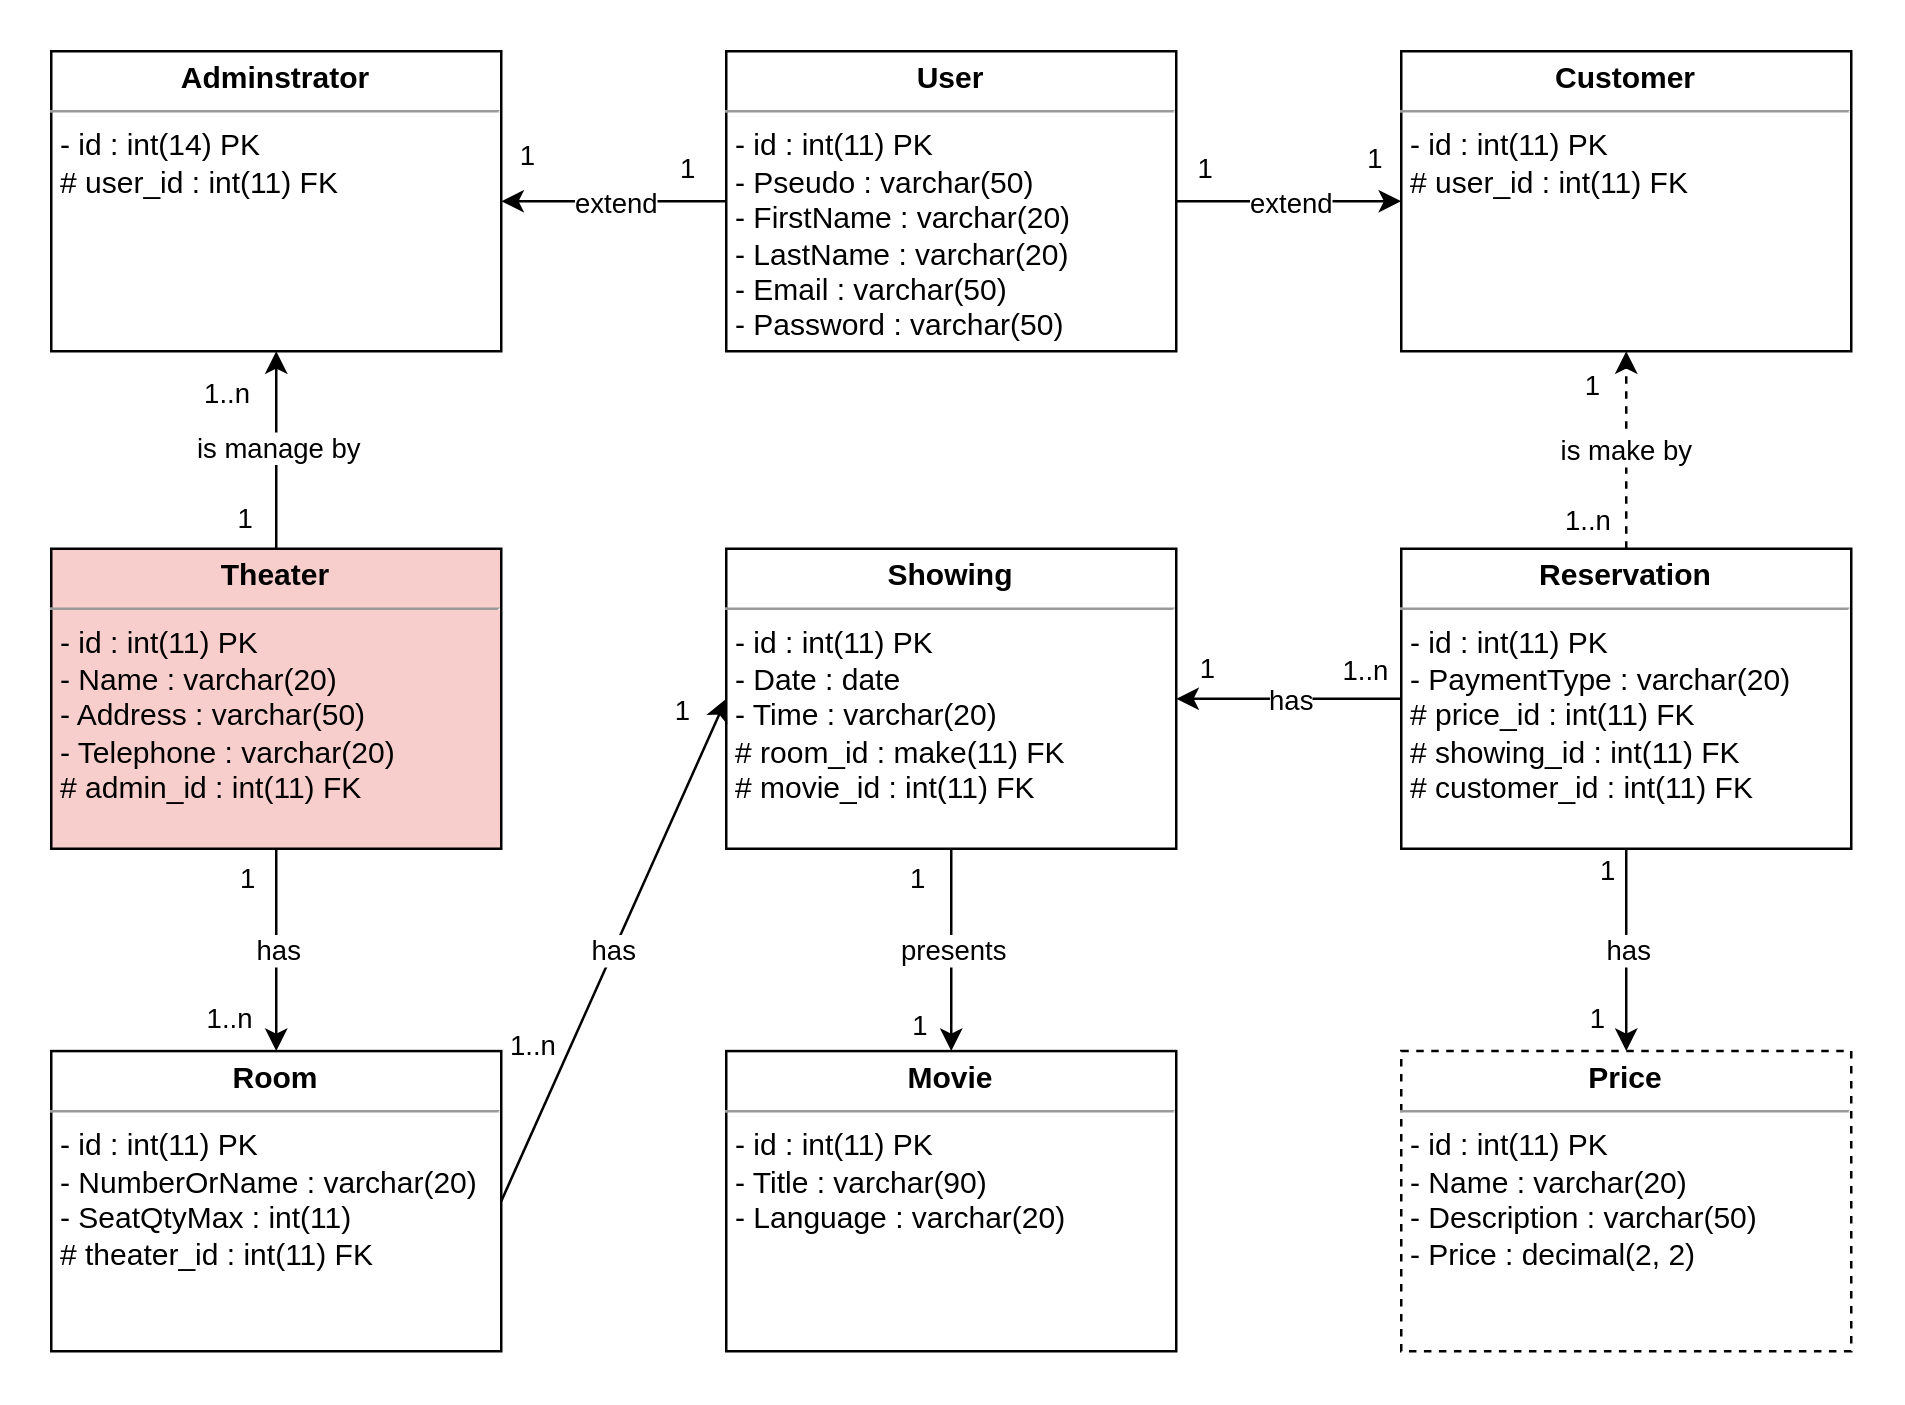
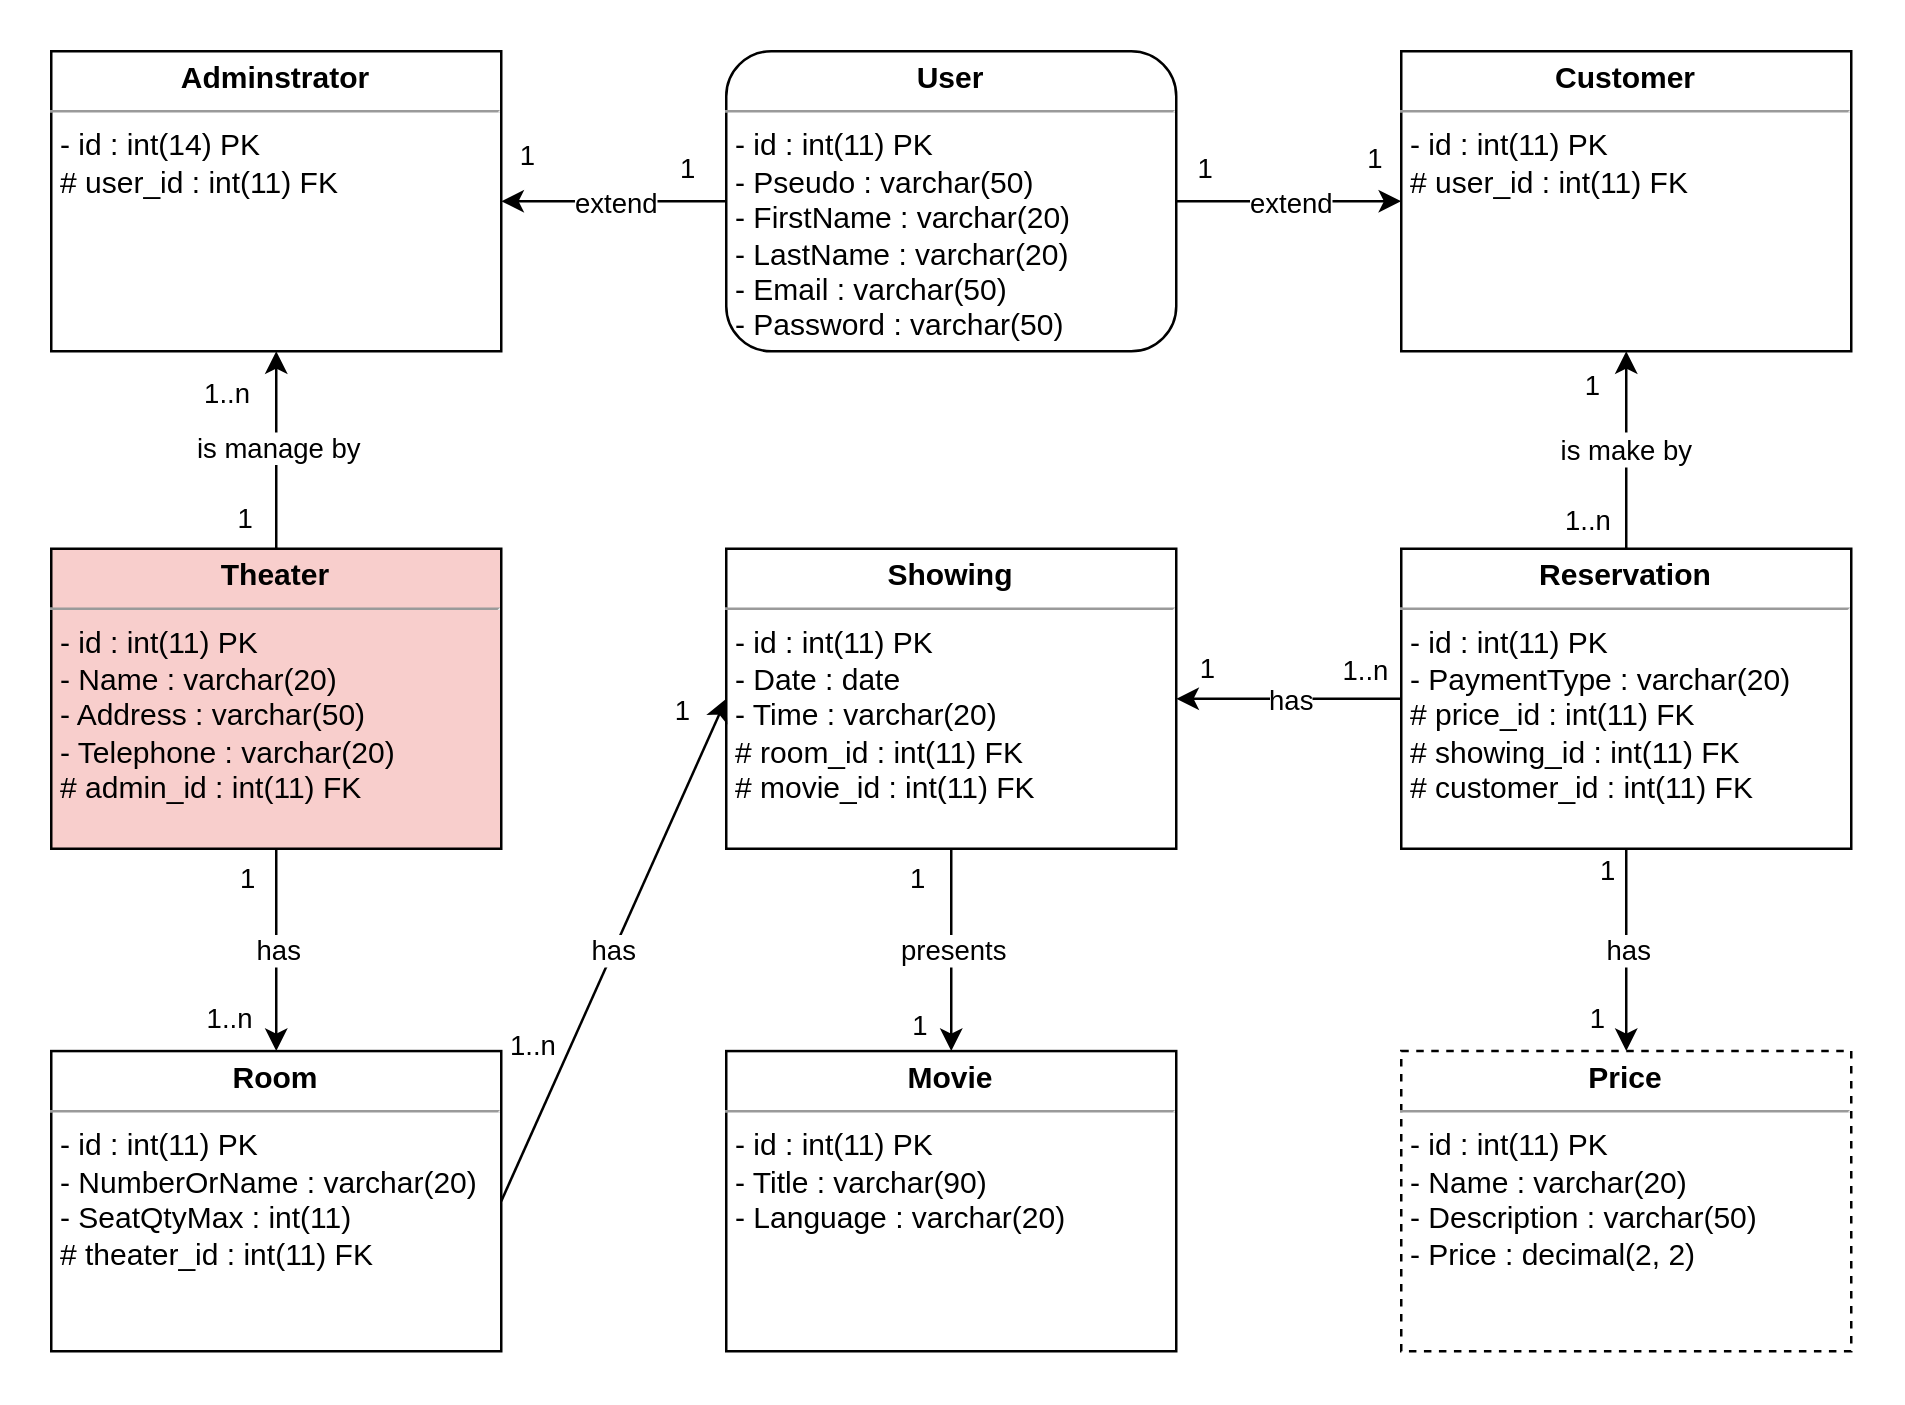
- <mxCell id="6" value="&lt;p style=&quot;margin: 0px ; margin-top: 4px ; text-align: center&quot;&gt;&lt;b&gt;User&lt;/b&gt;&lt;/p&gt;&lt;hr size=&quot;1&quot;&gt;&lt;p style=&quot;margin: 0px ; margin-left: 4px&quot;&gt;- id : int(11) PK&lt;/p&gt;&lt;p style=&quot;margin: 0px ; margin-left: 4px&quot;&gt;- Pseudo : varchar(50)&lt;/p&gt;&lt;p style=&quot;margin: 0px ; margin-left: 4px&quot;&gt;- FirstName : varchar(20)&lt;/p&gt;&lt;p style=&quot;margin: 0px ; margin-left: 4px&quot;&gt;- LastName : varchar(20)&lt;/p&gt;&lt;p style=&quot;margin: 0px ; margin-left: 4px&quot;&gt;- Email : varchar(50)&lt;/p&gt;&lt;p style=&quot;margin: 0px ; margin-left: 4px&quot;&gt;- Password : varchar(50)&lt;/p&gt;&lt;p style=&quot;margin: 0px ; margin-left: 4px&quot;&gt;&lt;br&gt;&lt;/p&gt;" style="verticalAlign=top;align=left;overflow=fill;fontSize=12;fontFamily=Helvetica;html=1;" parent="1" vertex="1"><mxGeometry x="290" y="20" width="180" height="120" as="geometry" /></mxCell>
+ <mxCell id="6" value="&lt;p style=&quot;margin: 0px ; margin-top: 4px ; text-align: center&quot;&gt;&lt;b&gt;User&lt;/b&gt;&lt;/p&gt;&lt;hr size=&quot;1&quot;&gt;&lt;p style=&quot;margin: 0px ; margin-left: 4px&quot;&gt;- id : int(11) PK&lt;/p&gt;&lt;p style=&quot;margin: 0px ; margin-left: 4px&quot;&gt;- Pseudo : varchar(50)&lt;/p&gt;&lt;p style=&quot;margin: 0px ; margin-left: 4px&quot;&gt;- FirstName : varchar(20)&lt;/p&gt;&lt;p style=&quot;margin: 0px ; margin-left: 4px&quot;&gt;- LastName : varchar(20)&lt;/p&gt;&lt;p style=&quot;margin: 0px ; margin-left: 4px&quot;&gt;- Email : varchar(50)&lt;/p&gt;&lt;p style=&quot;margin: 0px ; margin-left: 4px&quot;&gt;- Password : varchar(50)&lt;/p&gt;&lt;p style=&quot;margin: 0px ; margin-left: 4px&quot;&gt;&lt;br&gt;&lt;/p&gt;" style="verticalAlign=top;align=left;overflow=fill;fontSize=12;fontFamily=Helvetica;html=1;rounded=1;" parent="1" vertex="1"><mxGeometry x="290" y="20" width="180" height="120" as="geometry" /></mxCell>
- <mxCell id="17" value="1" style="endArrow=classic;html=1;rounded=0;entryX=0.5;entryY=1;entryDx=0;entryDy=0;exitX=0.5;exitY=0;exitDx=0;exitDy=0;dashed=1;" parent="1" source="16" target="5" edge="1"><mxGeometry relative="1" as="geometry"><mxPoint x="690" y="190" as="sourcePoint" /><mxPoint x="524" y="760" as="targetPoint" /></mxGeometry></mxCell>
+ <mxCell id="17" value="1" style="endArrow=classic;html=1;rounded=0;entryX=0.5;entryY=1;entryDx=0;entryDy=0;exitX=0.5;exitY=0;exitDx=0;exitDy=0;" parent="1" source="16" target="5" edge="1"><mxGeometry relative="1" as="geometry"><mxPoint x="690" y="190" as="sourcePoint" /><mxPoint x="524" y="760" as="targetPoint" /></mxGeometry></mxCell>
- <mxCell id="29" value="&lt;p style=&quot;margin: 0px ; margin-top: 4px ; text-align: center&quot;&gt;&lt;b&gt;Showing&lt;/b&gt;&lt;/p&gt;&lt;hr size=&quot;1&quot;&gt;&lt;p style=&quot;margin: 0px ; margin-left: 4px&quot;&gt;- id : int(11) PK&lt;/p&gt;&lt;p style=&quot;margin: 0px ; margin-left: 4px&quot;&gt;- Date : date&lt;/p&gt;&lt;p style=&quot;margin: 0px ; margin-left: 4px&quot;&gt;- Time : varchar(20)&lt;/p&gt;&lt;p style=&quot;margin: 0px ; margin-left: 4px&quot;&gt;# room_id : make(11) FK&lt;/p&gt;&lt;p style=&quot;margin: 0px ; margin-left: 4px&quot;&gt;# movie_id : int(11) FK&lt;br&gt;&lt;/p&gt;" style="verticalAlign=top;align=left;overflow=fill;fontSize=12;fontFamily=Helvetica;html=1;" parent="1" vertex="1"><mxGeometry x="290" y="219" width="180" height="120" as="geometry" /></mxCell>
+ <mxCell id="29" value="&lt;p style=&quot;margin: 0px ; margin-top: 4px ; text-align: center&quot;&gt;&lt;b&gt;Showing&lt;/b&gt;&lt;/p&gt;&lt;hr size=&quot;1&quot;&gt;&lt;p style=&quot;margin: 0px ; margin-left: 4px&quot;&gt;- id : int(11) PK&lt;/p&gt;&lt;p style=&quot;margin: 0px ; margin-left: 4px&quot;&gt;- Date : date&lt;/p&gt;&lt;p style=&quot;margin: 0px ; margin-left: 4px&quot;&gt;- Time : varchar(20)&lt;/p&gt;&lt;p style=&quot;margin: 0px ; margin-left: 4px&quot;&gt;# room_id : int(11) FK&lt;/p&gt;&lt;p style=&quot;margin: 0px ; margin-left: 4px&quot;&gt;# movie_id : int(11) FK&lt;br&gt;&lt;/p&gt;" style="verticalAlign=top;align=left;overflow=fill;fontSize=12;fontFamily=Helvetica;html=1;" parent="1" vertex="1"><mxGeometry x="290" y="219" width="180" height="120" as="geometry" /></mxCell>
